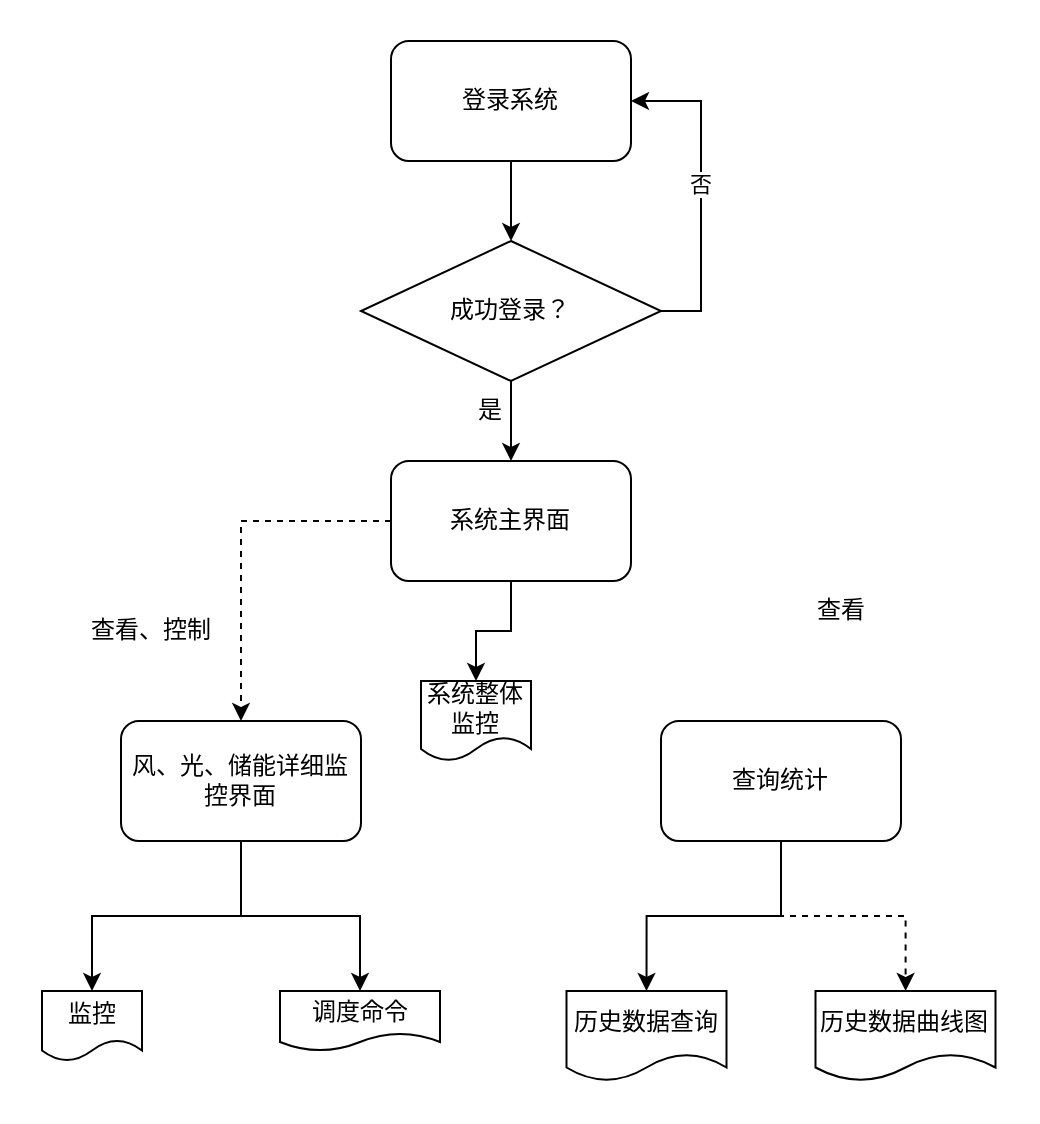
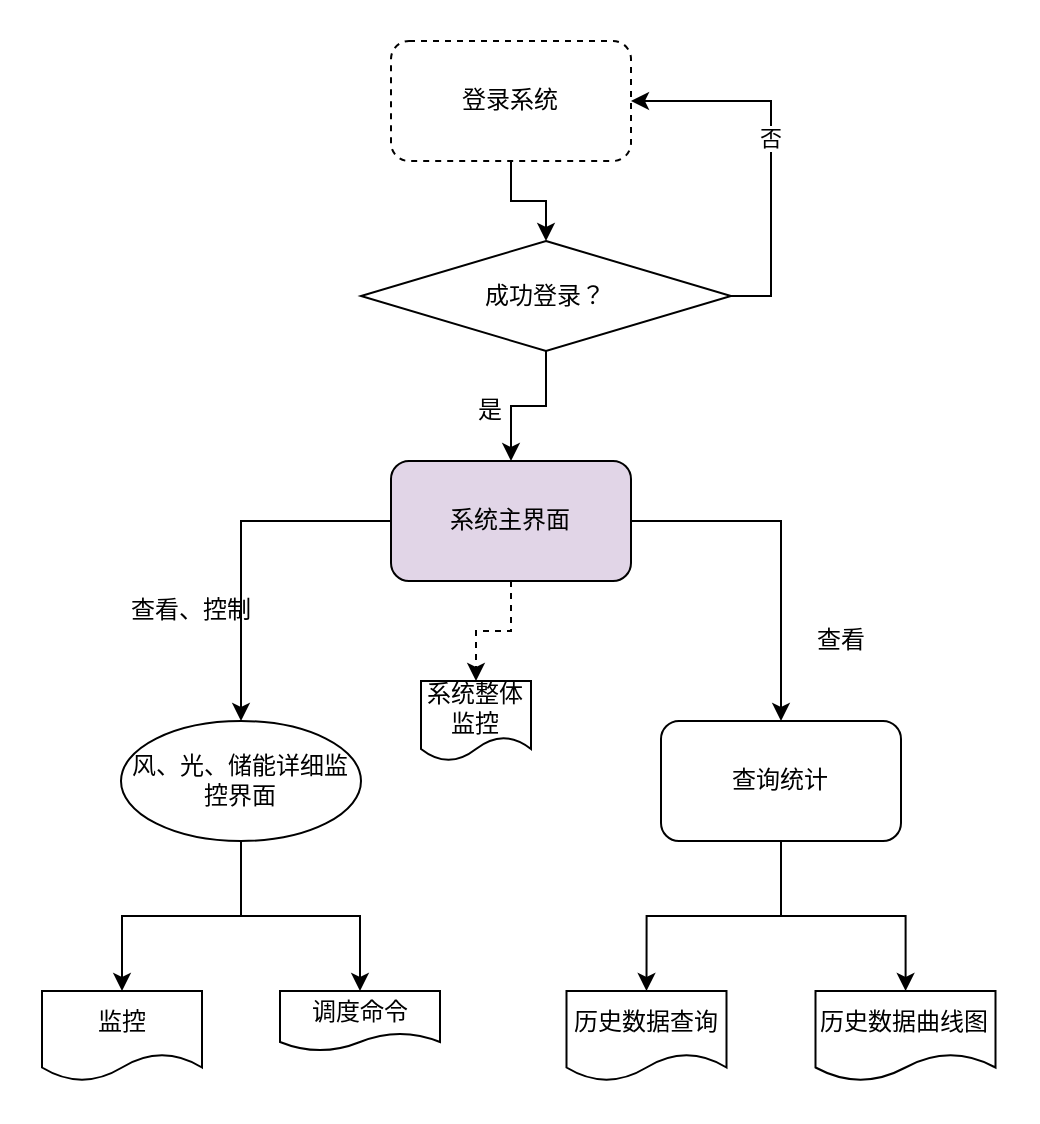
- <mxCell id="3" value="登录系统" style="rounded=1;whiteSpace=wrap;html=1;" vertex="1" parent="1"><mxGeometry x="195" y="20" width="120" height="60" as="geometry" /></mxCell>
+ <mxCell id="3" value="登录系统" style="rounded=1;whiteSpace=wrap;html=1;dashed=1;" vertex="1" parent="1"><mxGeometry x="195" y="20" width="120" height="60" as="geometry" /></mxCell>
- <mxCell id="7" value="成功登录？" style="rhombus;whiteSpace=wrap;html=1;" vertex="1" parent="1"><mxGeometry x="180" y="120" width="150" height="70" as="geometry" /></mxCell>
+ <mxCell id="7" value="成功登录？" style="rhombus;whiteSpace=wrap;html=1;" vertex="1" parent="1"><mxGeometry x="180" y="120" width="185" height="55" as="geometry" /></mxCell>
- <mxCell id="11" value="系统主界面" style="rounded=1;whiteSpace=wrap;html=1;" vertex="1" parent="1"><mxGeometry x="195" y="230" width="120" height="60" as="geometry" /></mxCell>
+ <mxCell id="11" value="系统主界面" style="rounded=1;whiteSpace=wrap;html=1;fillColor=#e1d5e7;" vertex="1" parent="1"><mxGeometry x="195" y="230" width="120" height="60" as="geometry" /></mxCell>
+ <mxCell id="9" style="edgeStyle=orthogonalEdgeStyle;rounded=0;orthogonalLoop=1;jettySize=auto;html=1;exitX=1;exitY=0.5;exitDx=0;exitDy=0;" edge="1" parent="1" source="11" target="20"><mxGeometry relative="1" as="geometry" /></mxCell>
- <mxCell id="8" value="" style="edgeStyle=orthogonalEdgeStyle;rounded=0;orthogonalLoop=1;jettySize=auto;html=1;exitX=0;exitY=0.5;exitDx=0;exitDy=0;dashed=1;" edge="1" parent="1" source="11" target="14"><mxGeometry relative="1" as="geometry"><Array as="points"><mxPoint x="120" y="260" /></Array></mxGeometry></mxCell>
+ <mxCell id="8" value="" style="edgeStyle=orthogonalEdgeStyle;rounded=0;orthogonalLoop=1;jettySize=auto;html=1;exitX=0;exitY=0.5;exitDx=0;exitDy=0;" edge="1" parent="1" source="11" target="14"><mxGeometry relative="1" as="geometry"><Array as="points"><mxPoint x="120" y="260" /></Array></mxGeometry></mxCell>
- <mxCell id="21" value="查看" style="text;html=1;align=center;verticalAlign=middle;resizable=0;points=[];autosize=1;strokeColor=none;fillColor=none;" vertex="1" parent="1"><mxGeometry x="395" y="290" width="50" height="30" as="geometry" /></mxCell>
+ <mxCell id="21" value="查看" style="text;html=1;align=center;verticalAlign=middle;resizable=0;points=[];autosize=1;strokeColor=none;fillColor=none;" vertex="1" parent="1"><mxGeometry x="395" y="305" width="50" height="30" as="geometry" /></mxCell>
- <mxCell id="15" value="查看、控制" style="text;html=1;align=center;verticalAlign=middle;resizable=0;points=[];autosize=1;strokeColor=none;fillColor=none;" vertex="1" parent="1"><mxGeometry x="35" y="300" width="80" height="30" as="geometry" /></mxCell>
+ <mxCell id="15" value="查看、控制" style="text;html=1;align=center;verticalAlign=middle;resizable=0;points=[];autosize=1;strokeColor=none;fillColor=none;" vertex="1" parent="1"><mxGeometry x="55" y="290" width="80" height="30" as="geometry" /></mxCell>
- <mxCell id="10" value="" style="edgeStyle=orthogonalEdgeStyle;rounded=0;orthogonalLoop=1;jettySize=auto;html=1;" edge="1" parent="1" source="11" target="23"><mxGeometry relative="1" as="geometry" /></mxCell>
+ <mxCell id="10" value="" style="edgeStyle=orthogonalEdgeStyle;rounded=0;orthogonalLoop=1;jettySize=auto;html=1;dashed=1;" edge="1" parent="1" source="11" target="23"><mxGeometry relative="1" as="geometry" /></mxCell>
- <mxCell id="14" value="风、光、储能详细监控界面" style="rounded=1;whiteSpace=wrap;html=1;" vertex="1" parent="1"><mxGeometry x="60" y="360" width="120" height="60" as="geometry" /></mxCell>
+ <mxCell id="14" value="风、光、储能详细监控界面" style="ellipse;whiteSpace=wrap;html=1;" vertex="1" parent="1"><mxGeometry x="60" y="360" width="120" height="60" as="geometry" /></mxCell>
- <mxCell id="19" style="edgeStyle=orthogonalEdgeStyle;rounded=0;orthogonalLoop=1;jettySize=auto;html=1;dashed=1;" edge="1" parent="1" source="20" target="25"><mxGeometry relative="1" as="geometry" /></mxCell>
+ <mxCell id="19" style="edgeStyle=orthogonalEdgeStyle;rounded=0;orthogonalLoop=1;jettySize=auto;html=1;" edge="1" parent="1" source="20" target="25"><mxGeometry relative="1" as="geometry" /></mxCell>
- <mxCell id="16" value="监控" style="shape=document;whiteSpace=wrap;html=1;boundedLbl=1;" vertex="1" parent="1"><mxGeometry x="20.5" y="495" width="50" height="35" as="geometry" /></mxCell>
+ <mxCell id="16" value="监控" style="shape=document;whiteSpace=wrap;html=1;boundedLbl=1;" vertex="1" parent="1"><mxGeometry x="20.5" y="495" width="80" height="45" as="geometry" /></mxCell>
